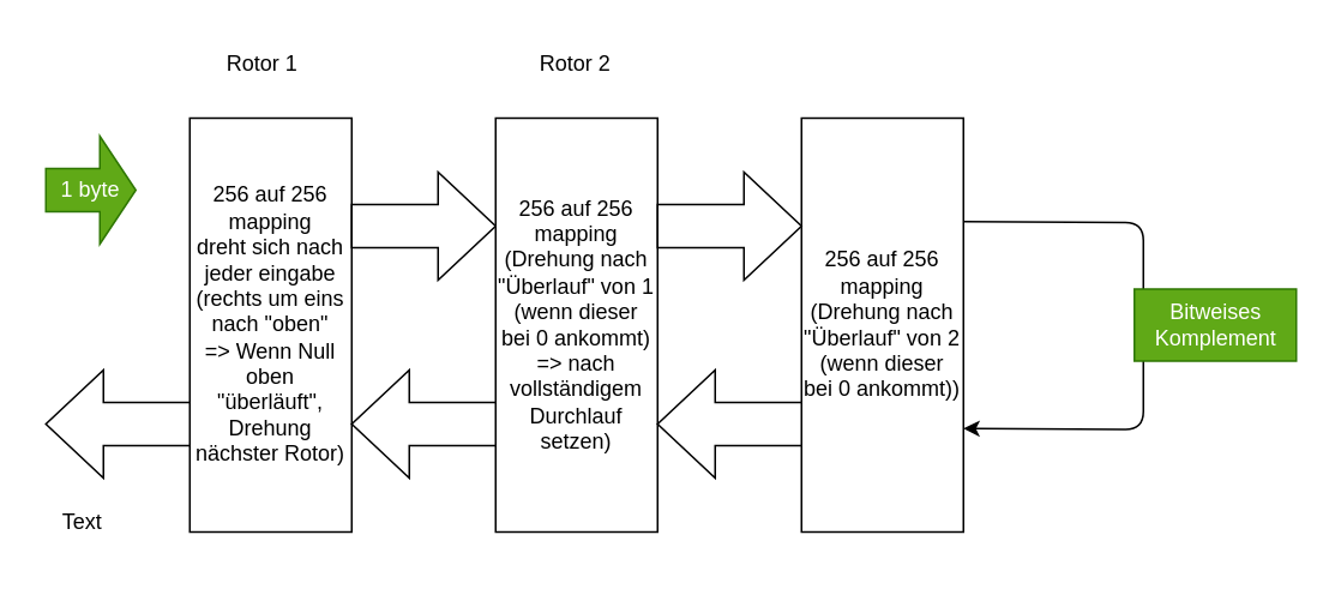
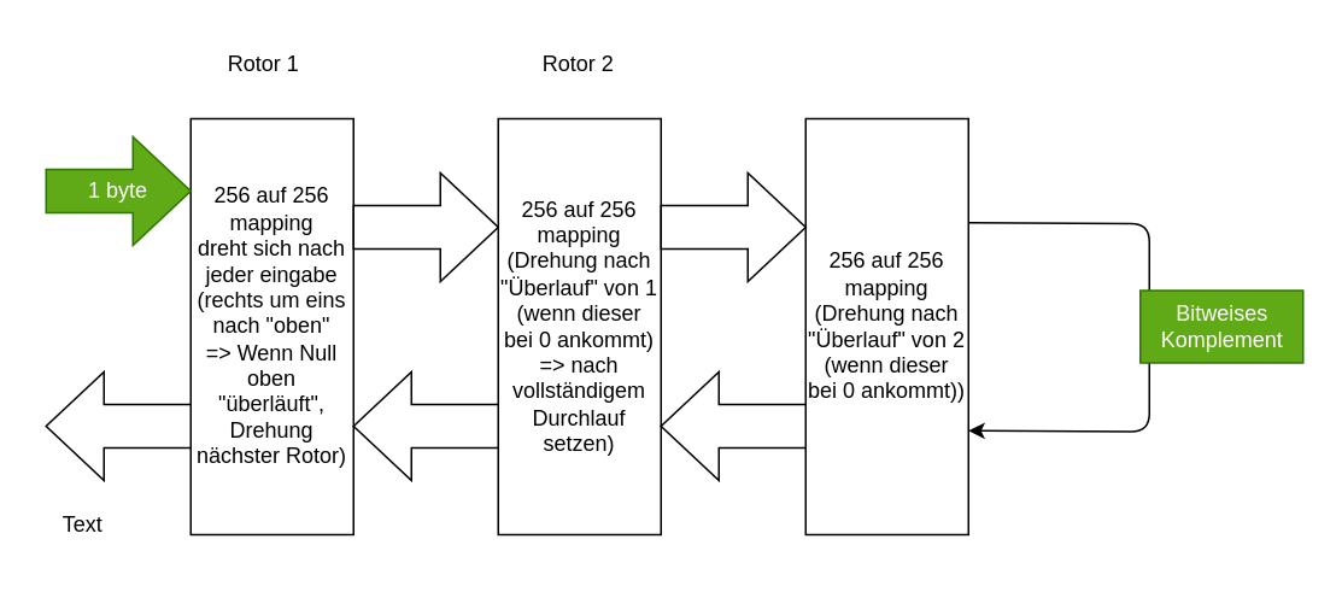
- <mxCell id="3" value="1 byte" style="shape=singleArrow;whiteSpace=wrap;html=1;arrowWidth=0.4;arrowSize=0.4;fillColor=#60a917;fontColor=#ffffff;strokeColor=#2D7600;" parent="1" vertex="1"><mxGeometry x="25" y="75" width="50" height="60" as="geometry" /></mxCell>
+ <mxCell id="3" value="1 byte" style="shape=singleArrow;whiteSpace=wrap;html=1;arrowWidth=0.4;arrowSize=0.4;fillColor=#60a917;fontColor=#ffffff;strokeColor=#2D7600;" parent="1" vertex="1"><mxGeometry x="25" y="75" width="80" height="60" as="geometry" /></mxCell>
